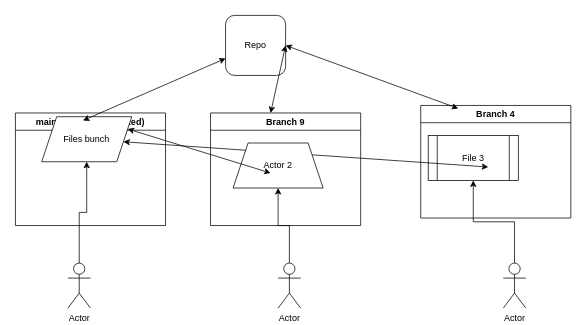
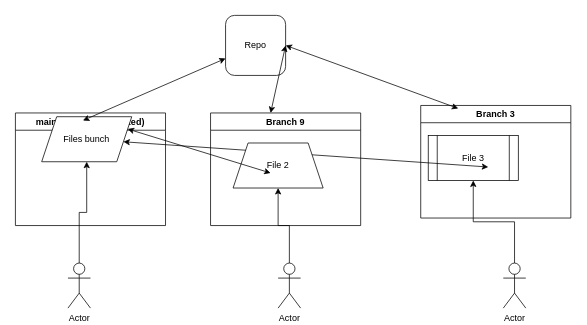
- <mxCell id="6" value="Branch 4" style="swimlane;whiteSpace=wrap;html=1;" vertex="1" parent="1"><mxGeometry x="560" y="140" width="200" height="150" as="geometry" /></mxCell>
+ <mxCell id="6" value="Branch 3" style="swimlane;whiteSpace=wrap;html=1;" vertex="1" parent="1"><mxGeometry x="560" y="140" width="200" height="150" as="geometry" /></mxCell>
- <mxCell id="12" value="Actor 2" style="shape=trapezoid;perimeter=trapezoidPerimeter;whiteSpace=wrap;html=1;fixedSize=1;" vertex="1" parent="1"><mxGeometry x="310" y="190" width="120" height="60" as="geometry" /></mxCell>
+ <mxCell id="12" value="File 2" style="shape=trapezoid;perimeter=trapezoidPerimeter;whiteSpace=wrap;html=1;fixedSize=1;" vertex="1" parent="1"><mxGeometry x="310" y="190" width="120" height="60" as="geometry" /></mxCell>
